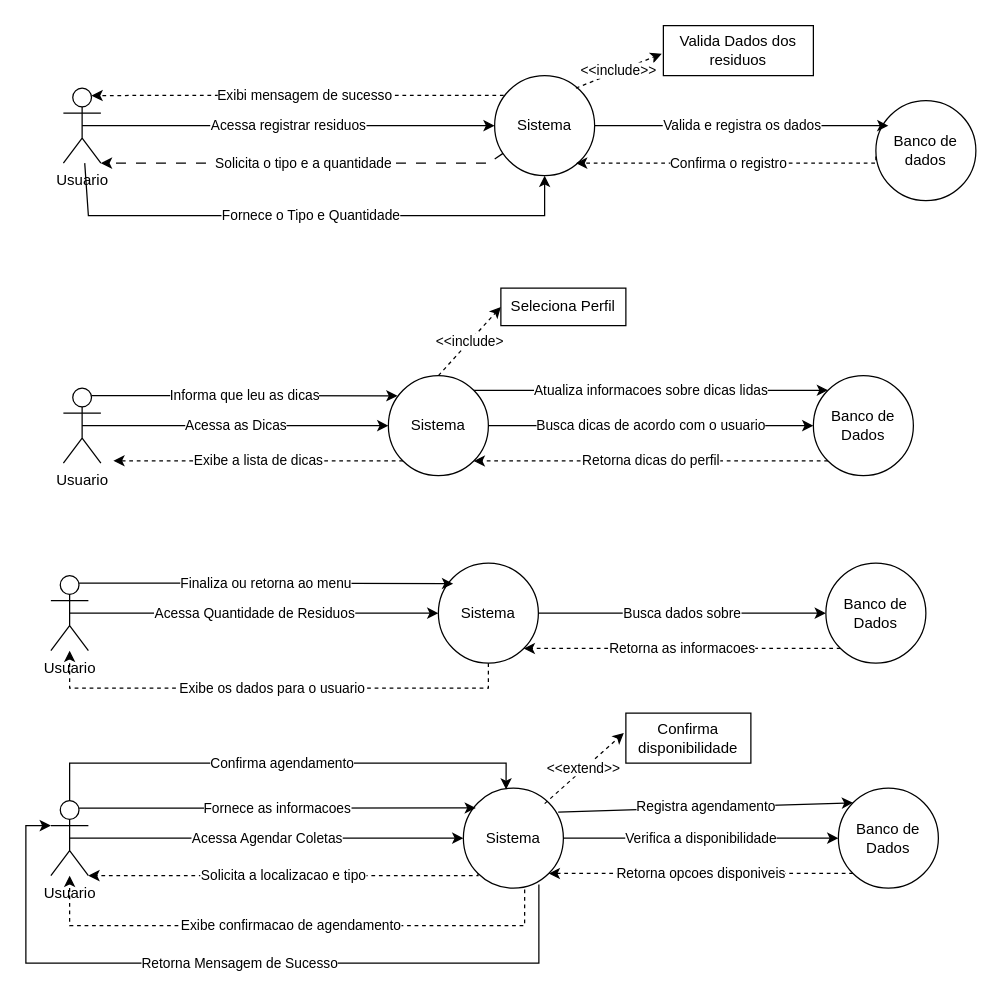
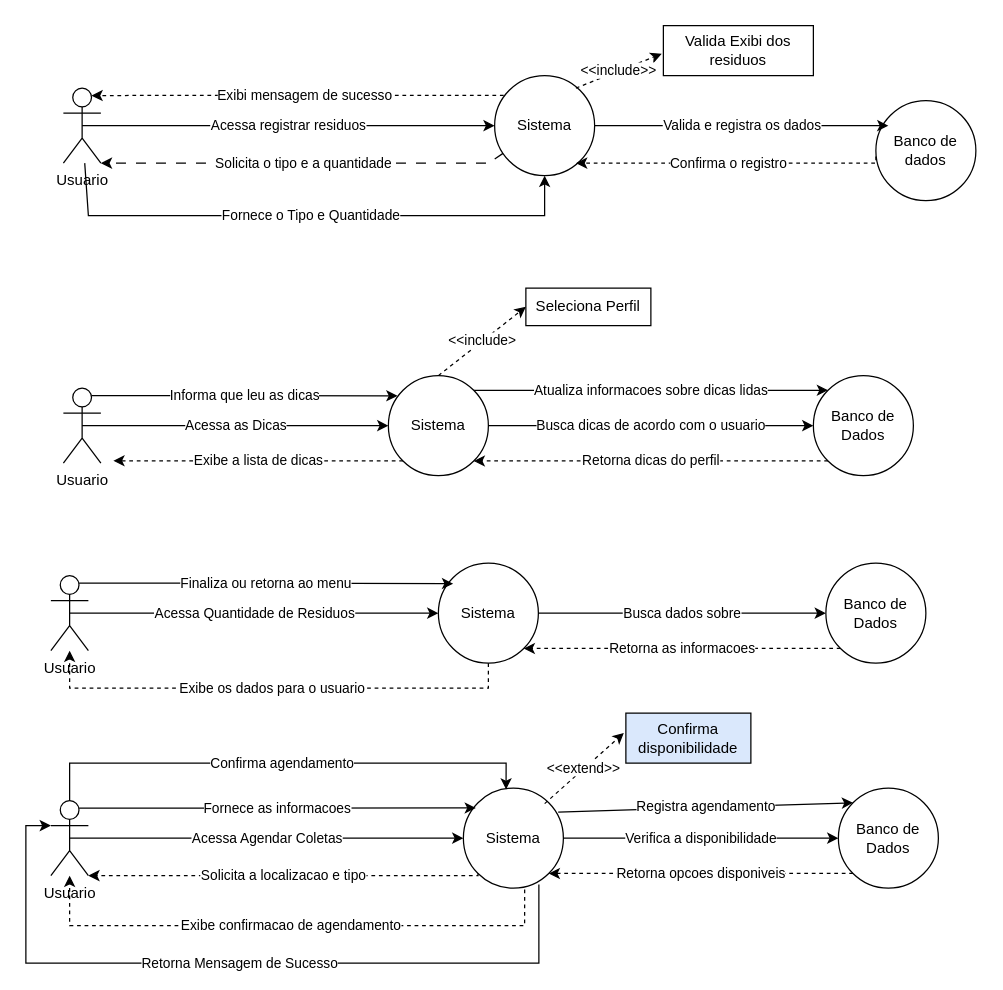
- <mxCell id="37" value="Valida Dados dos residuos" style="rounded=0;whiteSpace=wrap;html=1;" vertex="1" parent="1"><mxGeometry x="530" y="20" width="120" height="40" as="geometry" /></mxCell>
+ <mxCell id="37" value="Valida Exibi dos residuos" style="rounded=0;whiteSpace=wrap;html=1;" vertex="1" parent="1"><mxGeometry x="530" y="20" width="120" height="40" as="geometry" /></mxCell>
- <mxCell id="39" value="Seleciona Perfil" style="rounded=0;whiteSpace=wrap;html=1;" vertex="1" parent="1"><mxGeometry x="400" y="230" width="100" height="30" as="geometry" /></mxCell>
+ <mxCell id="39" value="Seleciona Perfil" style="rounded=0;whiteSpace=wrap;html=1;" vertex="1" parent="1"><mxGeometry x="420" y="230" width="100" height="30" as="geometry" /></mxCell>
- <mxCell id="42" value="Confirma disponibilidade" style="rounded=0;whiteSpace=wrap;html=1;" vertex="1" parent="1"><mxGeometry x="500" y="570" width="100" height="40" as="geometry" /></mxCell>
+ <mxCell id="42" value="Confirma disponibilidade" style="rounded=0;whiteSpace=wrap;html=1;fillColor=#dae8fc;" vertex="1" parent="1"><mxGeometry x="500" y="570" width="100" height="40" as="geometry" /></mxCell>
